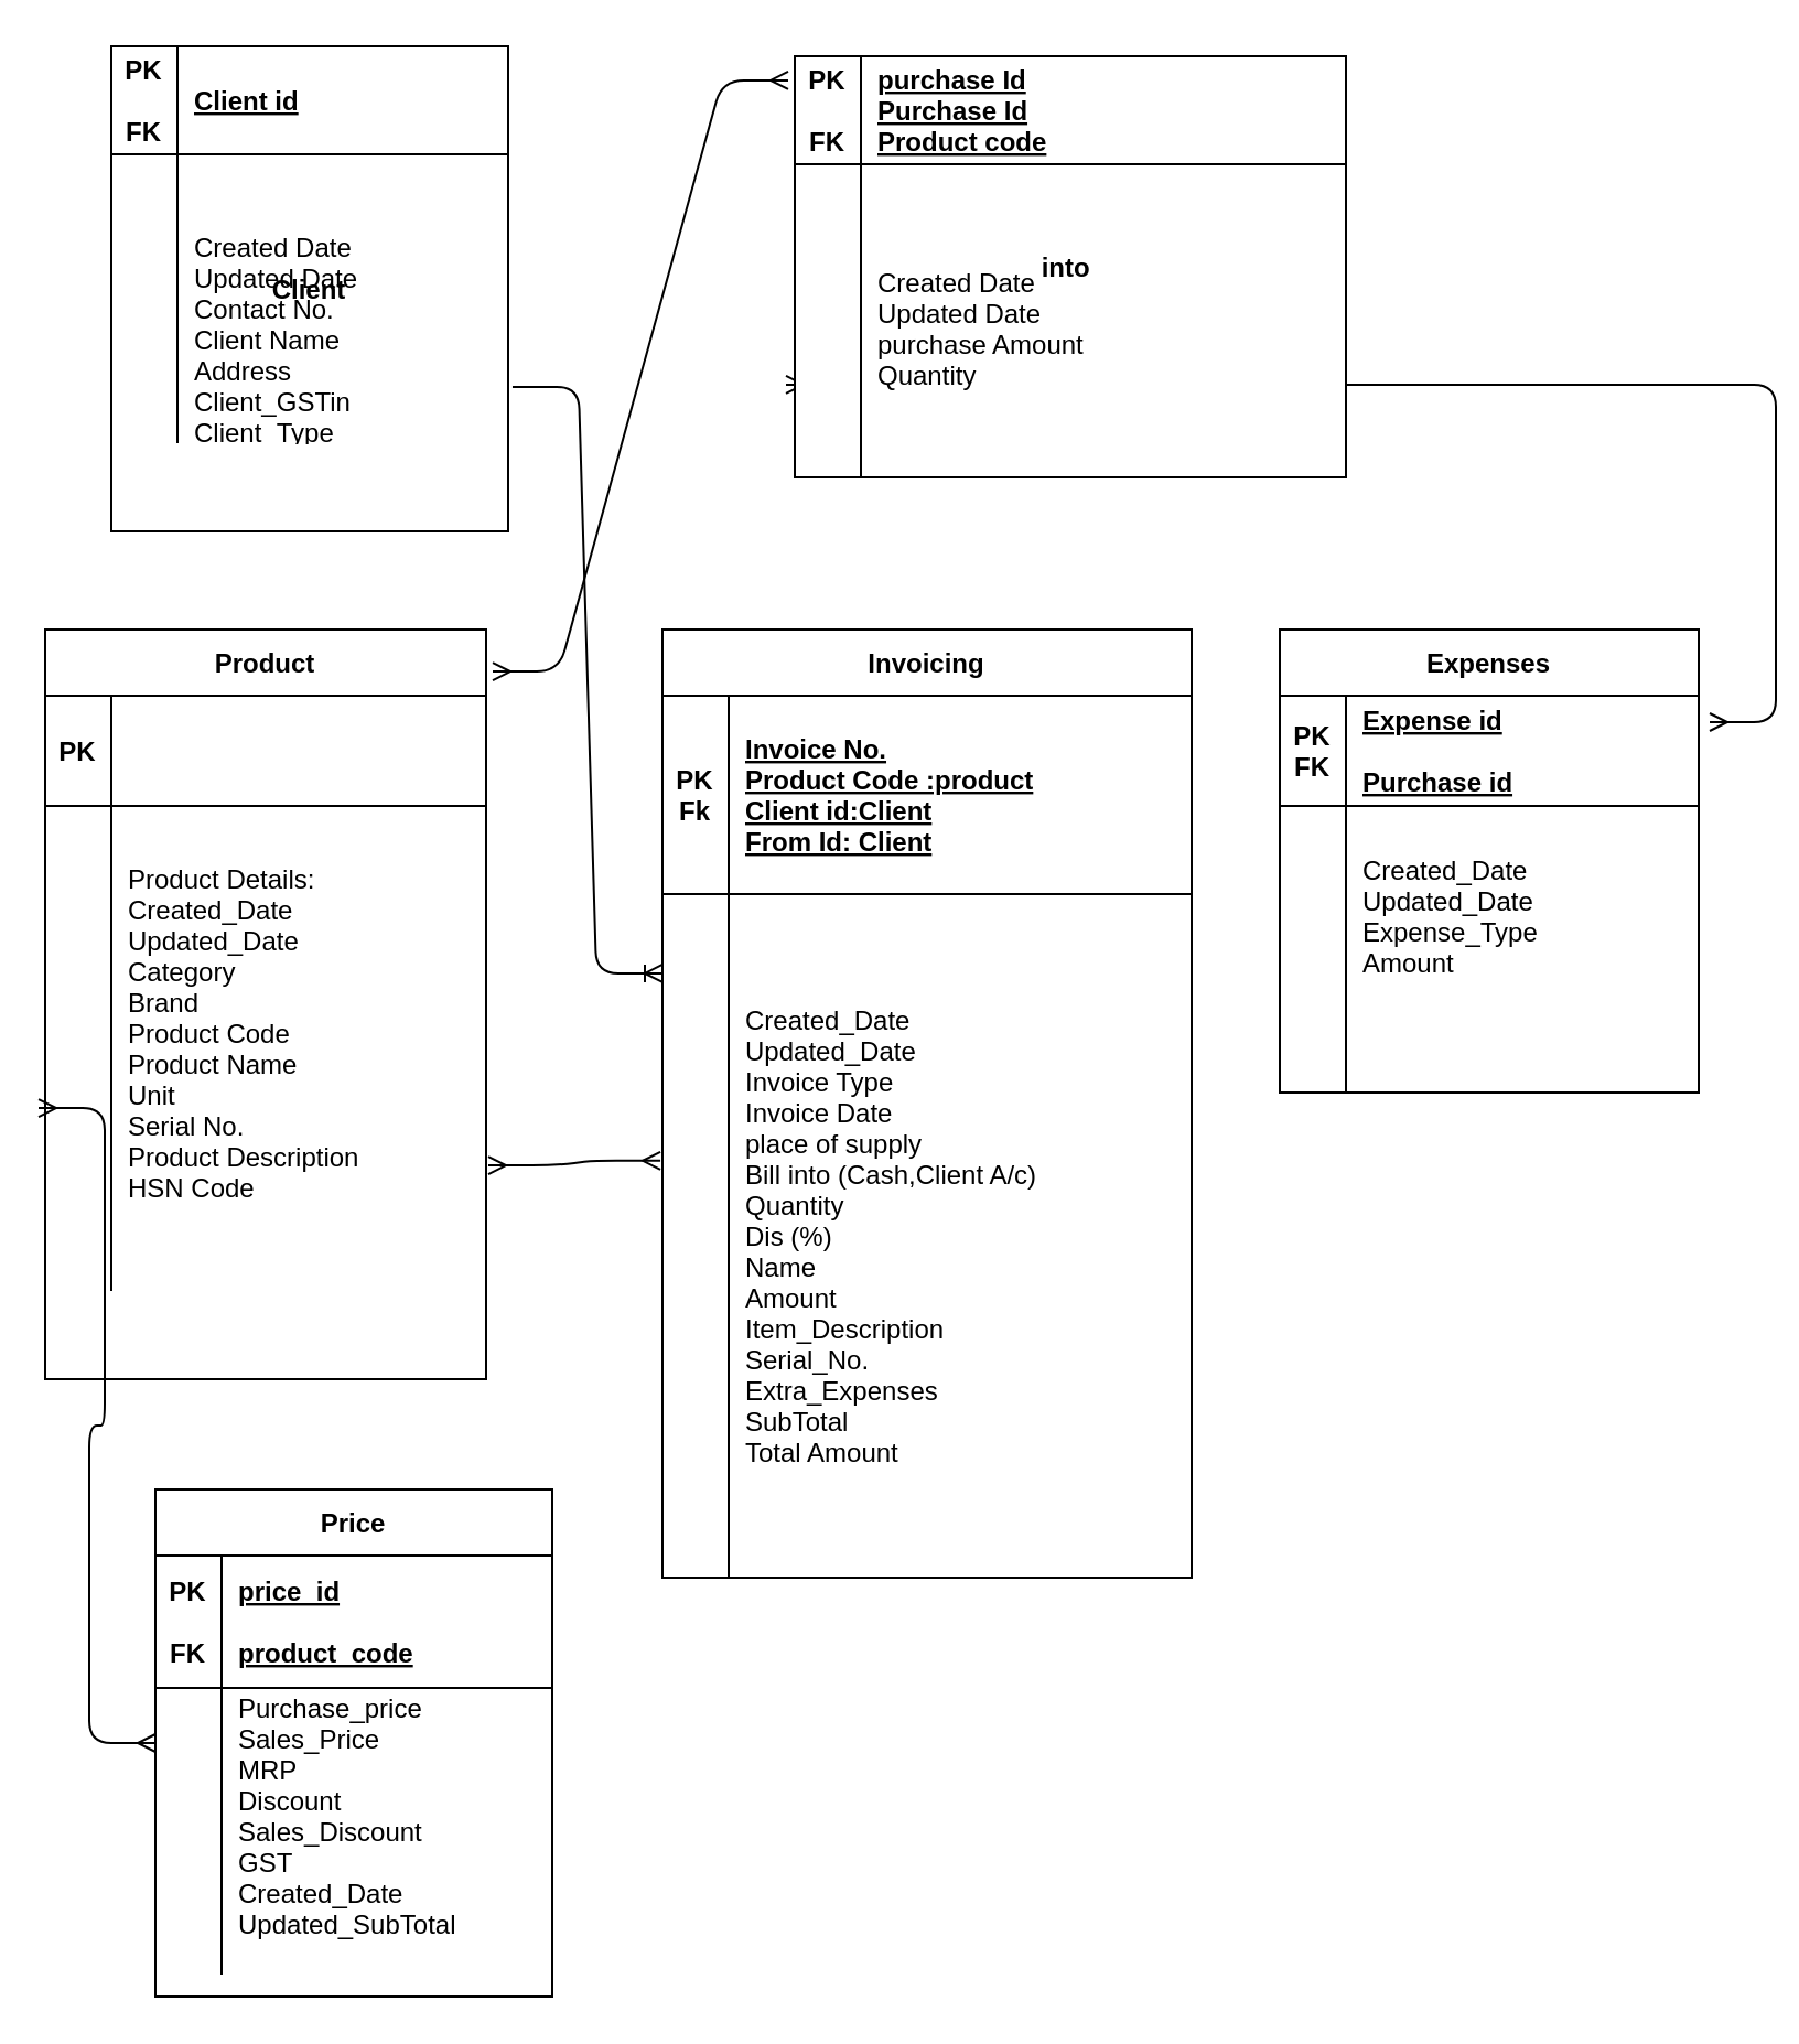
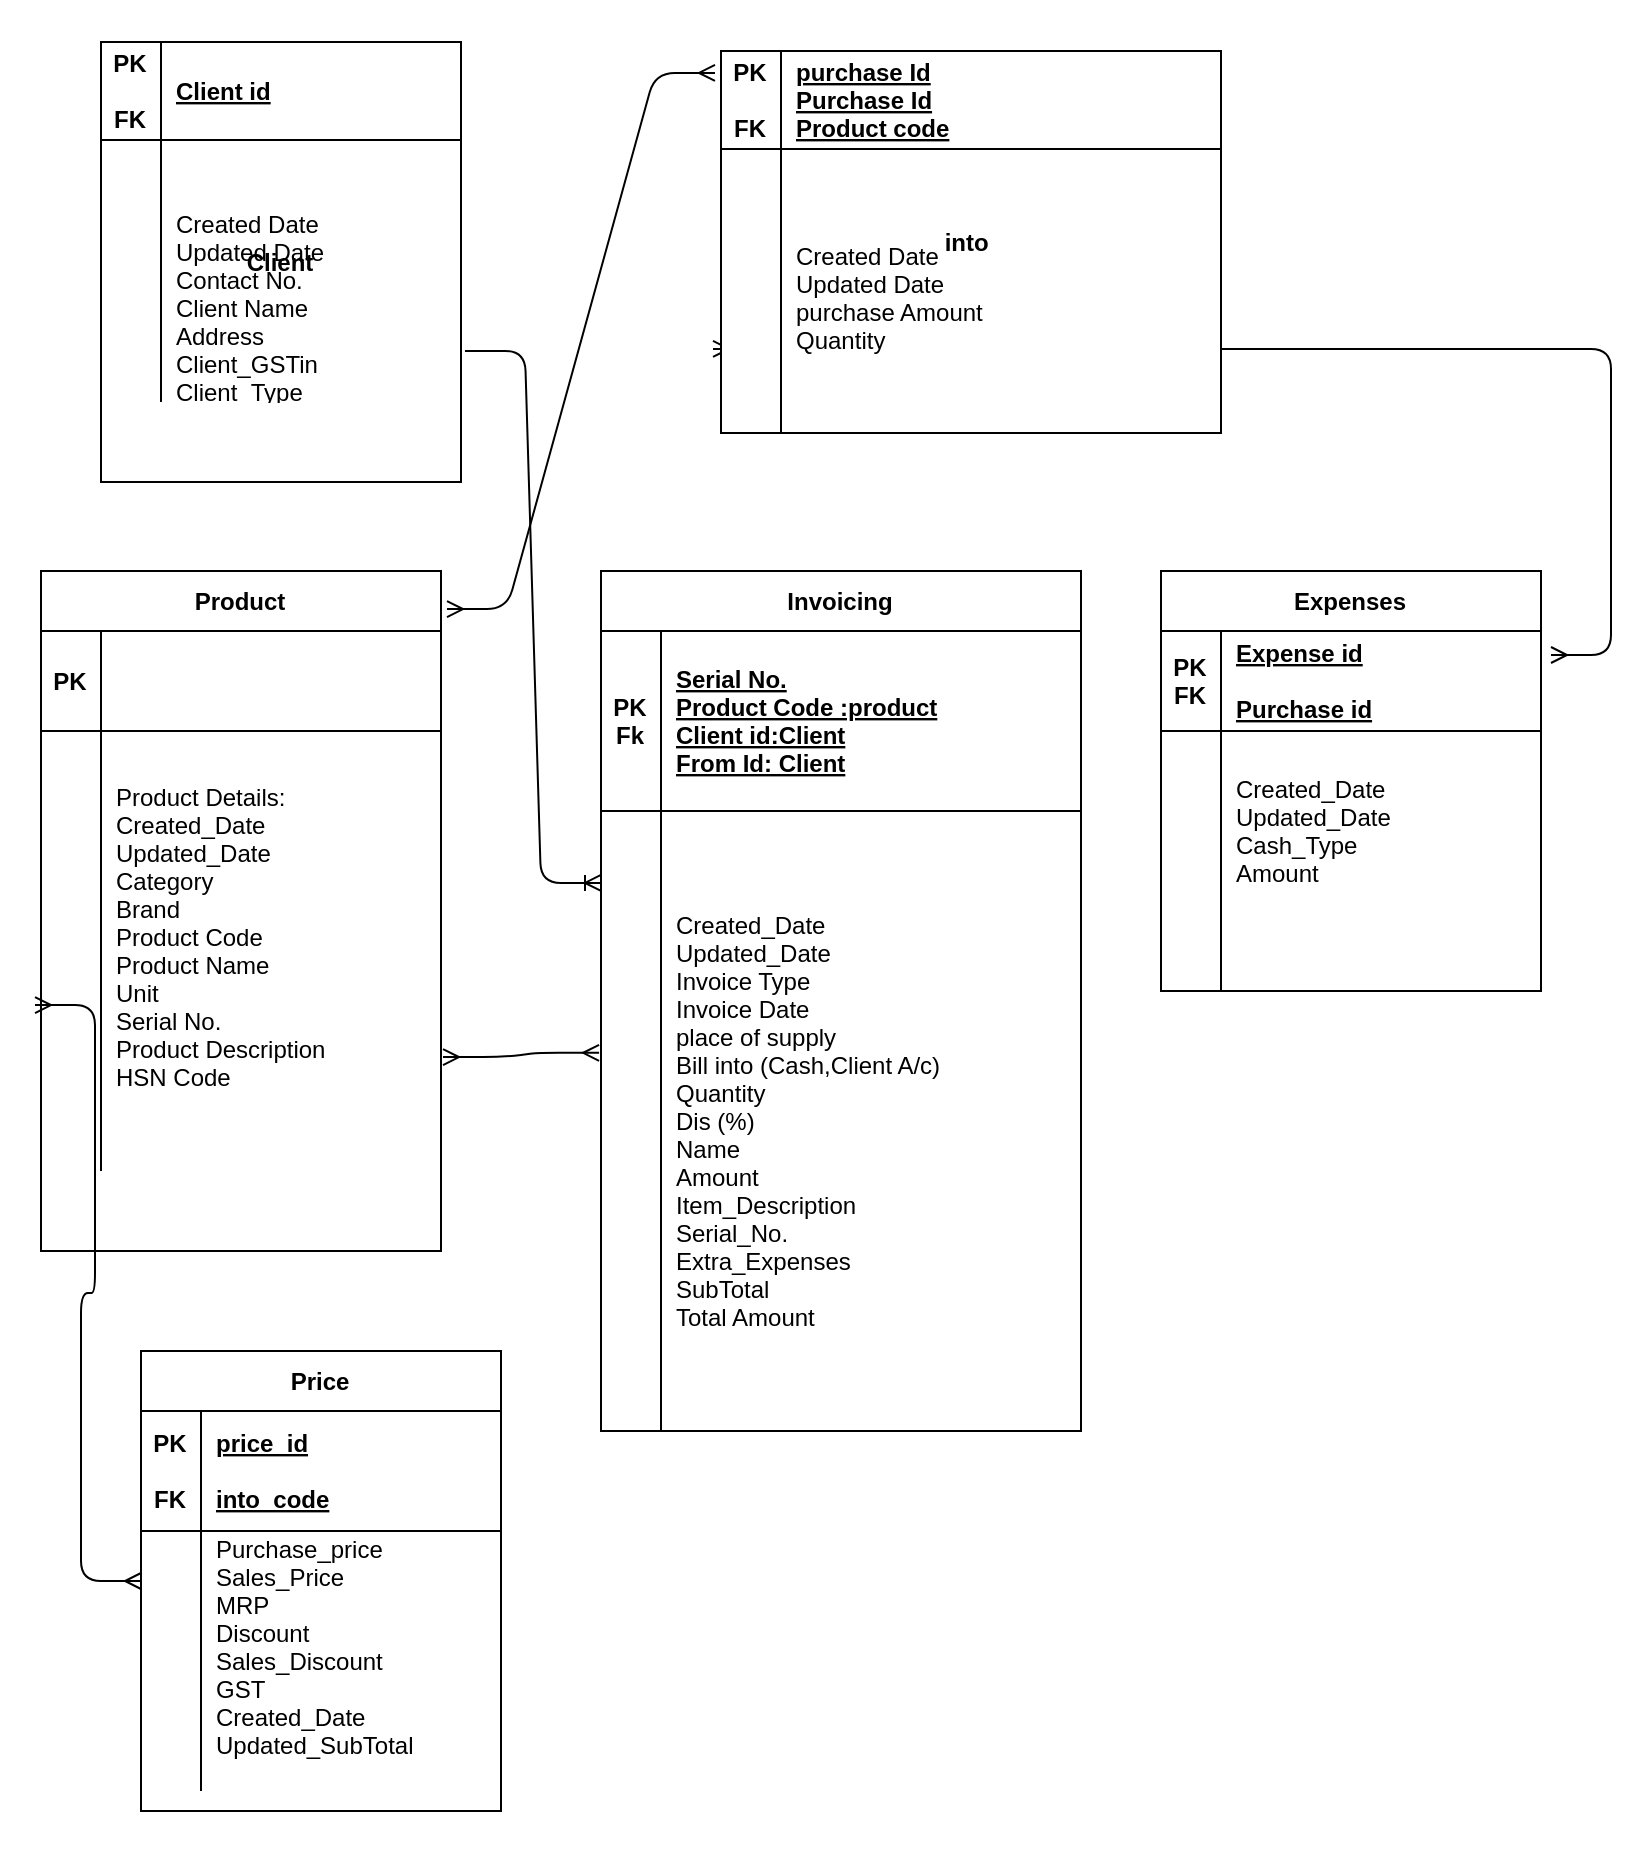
- <mxCell id="42" value="Invoice No.&#10;Product Code :product&#10;Client id:Client&#10;From Id: Client" style="shape=partialRectangle;overflow=hidden;connectable=0;fillColor=none;top=0;left=0;bottom=0;right=0;align=left;spacingLeft=6;fontStyle=5;" parent="40" vertex="1"><mxGeometry x="30" width="210" height="90" as="geometry" /></mxCell>
+ <mxCell id="42" value="Serial No.&#10;Product Code :product&#10;Client id:Client&#10;From Id: Client" style="shape=partialRectangle;overflow=hidden;connectable=0;fillColor=none;top=0;left=0;bottom=0;right=0;align=left;spacingLeft=6;fontStyle=5;" parent="40" vertex="1"><mxGeometry x="30" width="210" height="90" as="geometry" /></mxCell>
- <mxCell id="22" value="Created_Date&#10;Updated_Date&#10;Expense_Type&#10;Amount" style="shape=partialRectangle;overflow=hidden;connectable=0;fillColor=none;top=0;left=0;bottom=0;right=0;align=left;spacingLeft=6;" parent="20" vertex="1"><mxGeometry x="30" width="160" height="100" as="geometry" /></mxCell>
+ <mxCell id="22" value="Created_Date&#10;Updated_Date&#10;Cash_Type&#10;Amount" style="shape=partialRectangle;overflow=hidden;connectable=0;fillColor=none;top=0;left=0;bottom=0;right=0;align=left;spacingLeft=6;" parent="20" vertex="1"><mxGeometry x="30" width="160" height="100" as="geometry" /></mxCell>
- <mxCell id="29" value="price_id&#10;&#10;product_code" style="shape=partialRectangle;overflow=hidden;connectable=0;fillColor=none;top=0;left=0;bottom=0;right=0;align=left;spacingLeft=6;fontStyle=5;" parent="27" vertex="1"><mxGeometry x="30" width="150" height="60" as="geometry" /></mxCell>
+ <mxCell id="29" value="price_id&#10;&#10;into_code" style="shape=partialRectangle;overflow=hidden;connectable=0;fillColor=none;top=0;left=0;bottom=0;right=0;align=left;spacingLeft=6;fontStyle=5;" parent="27" vertex="1"><mxGeometry x="30" width="150" height="60" as="geometry" /></mxCell>
